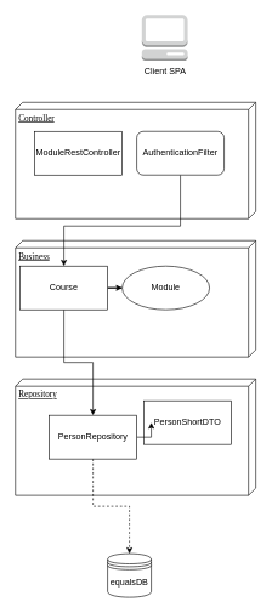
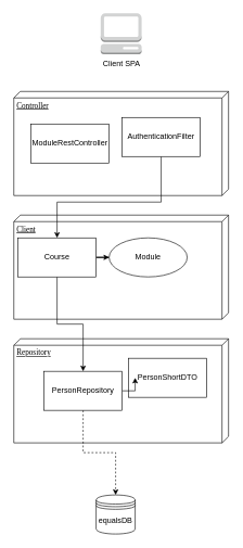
- <mxCell id="4" value="Client SPA" style="outlineConnect=0;dashed=0;verticalLabelPosition=bottom;verticalAlign=top;align=center;html=1;shape=mxgraph.aws3.management_console;fillColor=#D2D3D3;gradientColor=none;" vertex="1" parent="1"><mxGeometry x="194" y="20" width="63" height="63" as="geometry" /></mxCell>
+ <mxCell id="4" value="Client SPA" style="outlineConnect=0;dashed=0;verticalLabelPosition=bottom;verticalAlign=top;align=center;html=1;shape=mxgraph.aws3.management_console;fillColor=#D2D3D3;gradientColor=none;" vertex="1" parent="1"><mxGeometry x="154" y="20" width="63" height="63" as="geometry" /></mxCell>
- <mxCell id="15" value="ModuleRestController" style="rounded=0;whiteSpace=wrap;html=1;" vertex="1" parent="1"><mxGeometry x="47" y="180" width="120" height="60" as="geometry" /></mxCell>
+ <mxCell id="15" value="ModuleRestController" style="rounded=0;whiteSpace=wrap;html=1;" vertex="1" parent="1"><mxGeometry x="47" y="190" width="120" height="60" as="geometry" /></mxCell>
- <mxCell id="17" value="AuthenticationFilter" style="whiteSpace=wrap;html=1;rounded=1;" vertex="1" parent="1"><mxGeometry x="187" y="180" width="120" height="60" as="geometry" /></mxCell>
+ <mxCell id="17" value="AuthenticationFilter" style="rounded=0;whiteSpace=wrap;html=1;" vertex="1" parent="1"><mxGeometry x="187" y="180" width="120" height="60" as="geometry" /></mxCell>
- <mxCell id="5" value="Business" style="verticalAlign=top;align=left;spacingTop=8;spacingLeft=2;spacingRight=12;shape=cube;size=10;direction=south;fontStyle=4;html=1;rounded=0;shadow=0;comic=0;labelBackgroundColor=none;strokeWidth=1;fontFamily=Verdana;fontSize=12" vertex="1" parent="1"><mxGeometry x="20.5" y="330" width="330" height="160" as="geometry" /></mxCell>
+ <mxCell id="5" value="Client" style="verticalAlign=top;align=left;spacingTop=8;spacingLeft=2;spacingRight=12;shape=cube;size=10;direction=south;fontStyle=4;html=1;rounded=0;shadow=0;comic=0;labelBackgroundColor=none;strokeWidth=1;fontFamily=Verdana;fontSize=12" vertex="1" parent="1"><mxGeometry x="20.5" y="330" width="330" height="160" as="geometry" /></mxCell>
